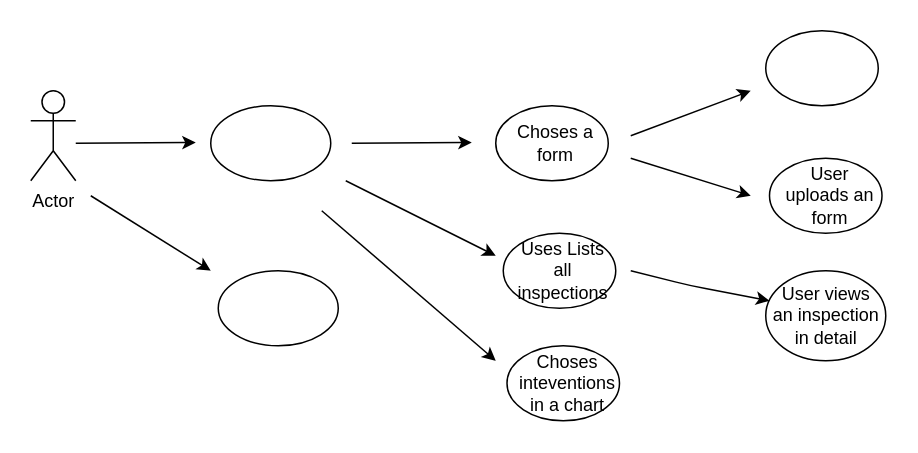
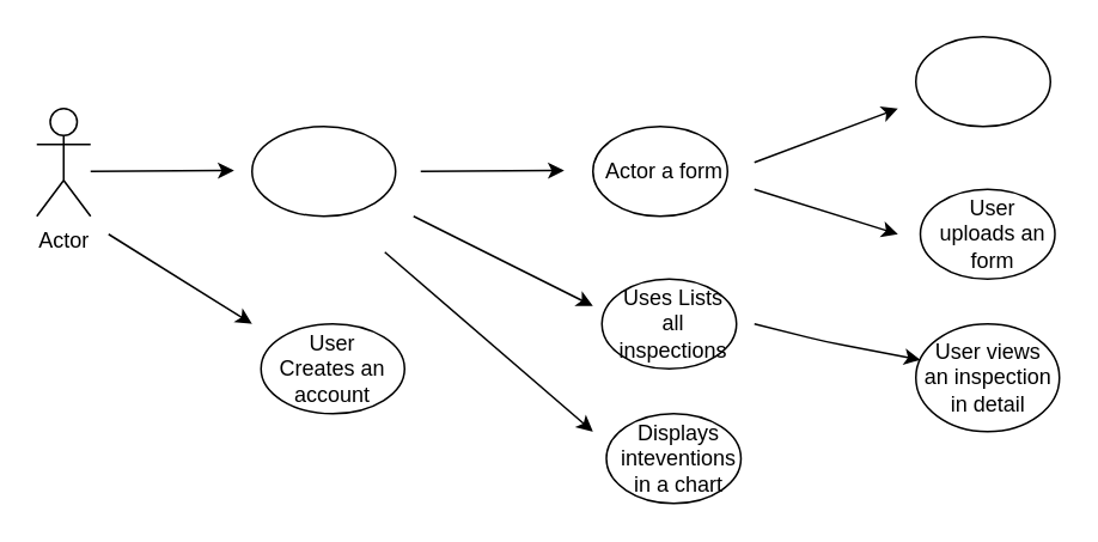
- <mxCell id="7" value="Choses a form" style="text;html=1;strokeColor=none;fillColor=none;align=center;verticalAlign=middle;whiteSpace=wrap;rounded=0;" vertex="1" parent="1"><mxGeometry x="335" y="85" width="70" height="20" as="geometry" /></mxCell>
+ <mxCell id="7" value="Actor a form" style="text;html=1;strokeColor=none;fillColor=none;align=center;verticalAlign=middle;whiteSpace=wrap;rounded=0;" vertex="1" parent="1"><mxGeometry x="335" y="85" width="70" height="20" as="geometry" /></mxCell>
+ <mxCell id="20" value="User Creates an account" style="text;html=1;strokeColor=none;fillColor=none;align=center;verticalAlign=middle;whiteSpace=wrap;rounded=0;" vertex="1" parent="1"><mxGeometry x="150" y="195" width="70" height="20" as="geometry" /></mxCell>
- <mxCell id="23" value="Choses inteventions in a chart" style="text;html=1;strokeColor=none;fillColor=none;align=center;verticalAlign=middle;whiteSpace=wrap;rounded=0;" vertex="1" parent="1"><mxGeometry x="342.5" y="245" width="70" height="20" as="geometry" /></mxCell>
+ <mxCell id="23" value="Displays inteventions in a chart" style="text;html=1;strokeColor=none;fillColor=none;align=center;verticalAlign=middle;whiteSpace=wrap;rounded=0;" vertex="1" parent="1"><mxGeometry x="342.5" y="245" width="70" height="20" as="geometry" /></mxCell>
